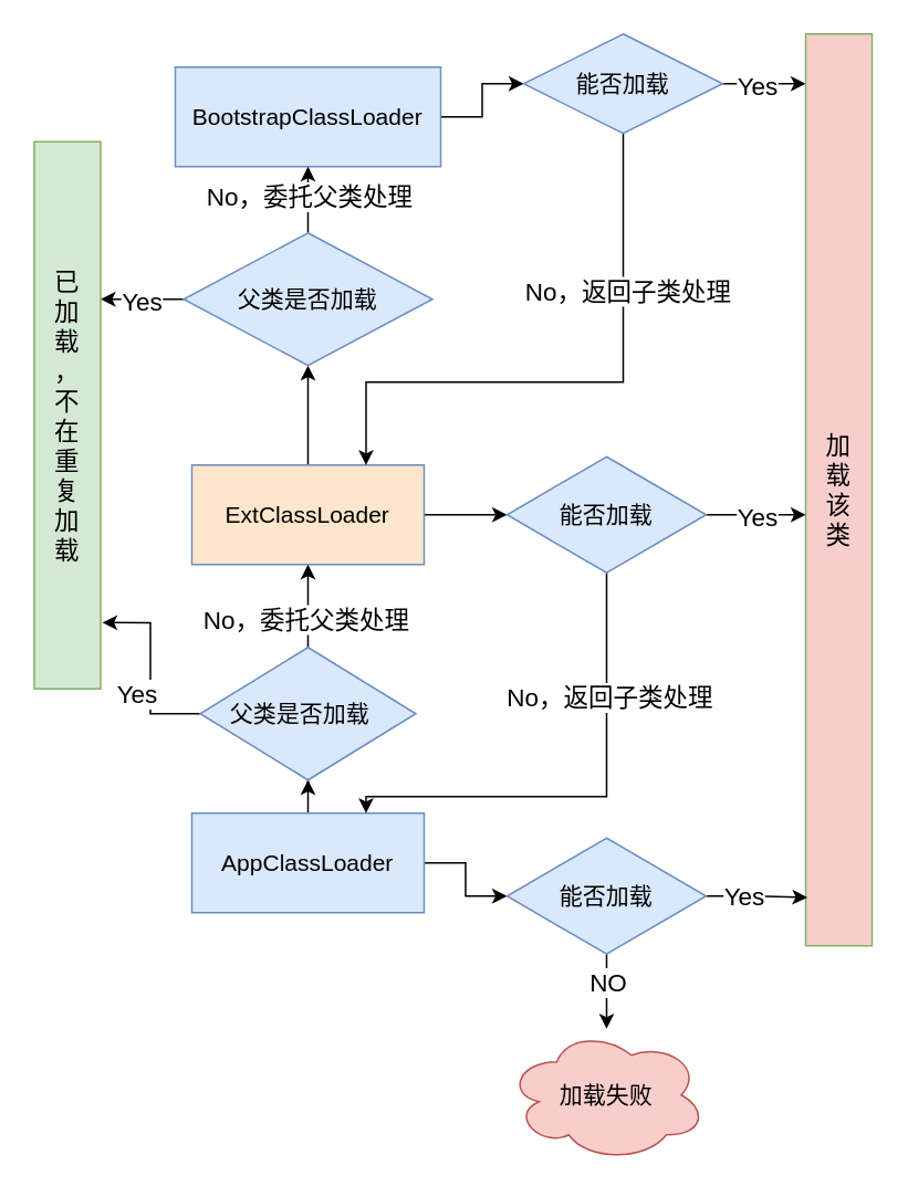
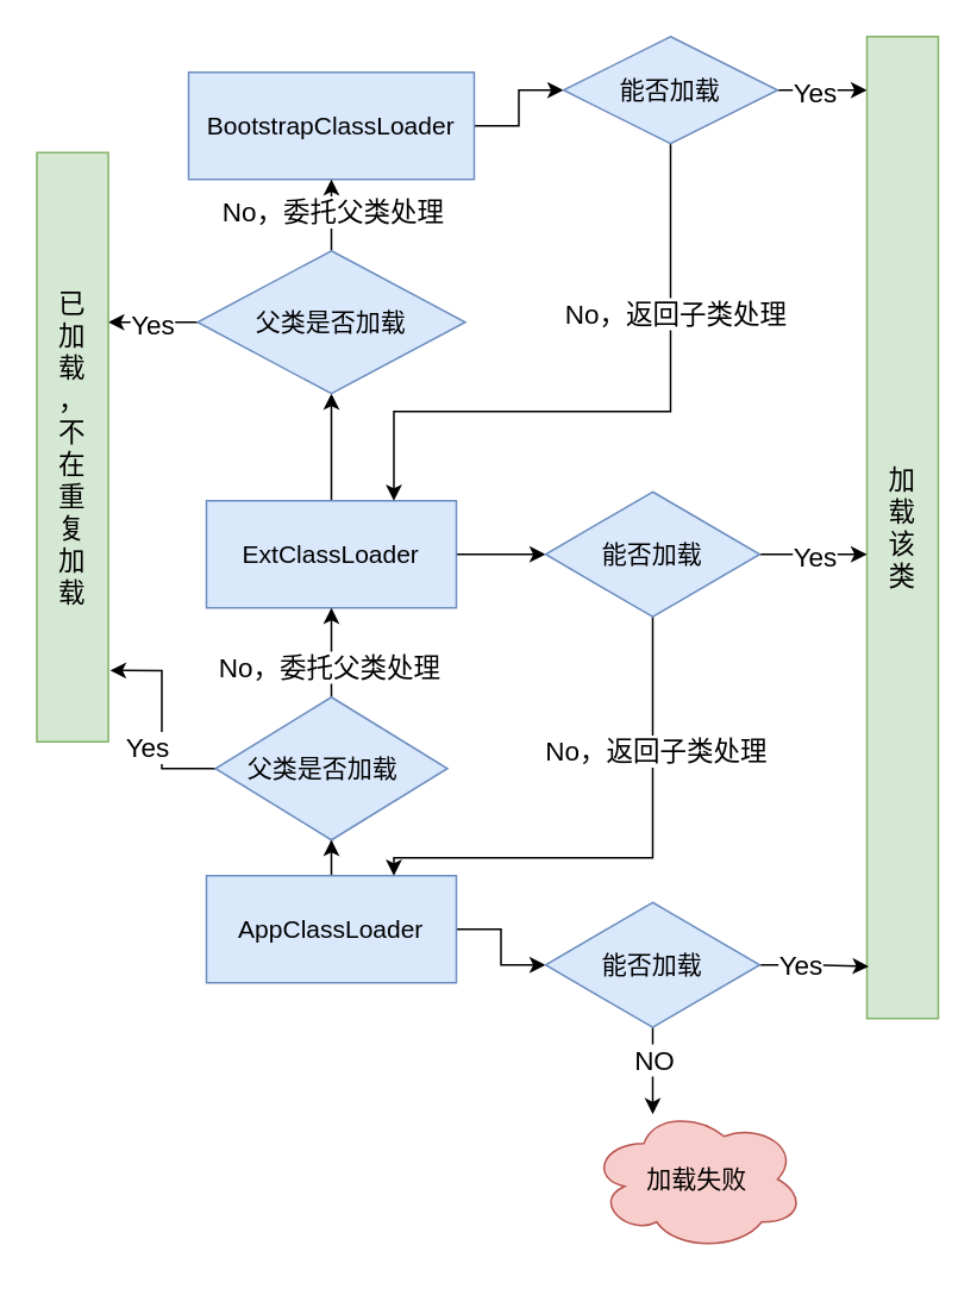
- <mxCell id="27" value="&lt;div style=&quot;font-size: 15px&quot;&gt;加&lt;/div&gt;&lt;div style=&quot;font-size: 15px&quot;&gt;载&lt;/div&gt;&lt;div style=&quot;font-size: 15px&quot;&gt;该&lt;/div&gt;&lt;div style=&quot;font-size: 15px&quot;&gt;类&lt;/div&gt;" style="rounded=0;whiteSpace=wrap;html=1;fontFamily=Helvetica;fontSize=15;strokeColor=#82b366;fillColor=#f8cecc;horizontal=1;align=center;" vertex="1" parent="1"><mxGeometry x="485" y="20" width="40" height="550" as="geometry" /></mxCell>
+ <mxCell id="27" value="&lt;div style=&quot;font-size: 15px&quot;&gt;加&lt;/div&gt;&lt;div style=&quot;font-size: 15px&quot;&gt;载&lt;/div&gt;&lt;div style=&quot;font-size: 15px&quot;&gt;该&lt;/div&gt;&lt;div style=&quot;font-size: 15px&quot;&gt;类&lt;/div&gt;" style="rounded=0;whiteSpace=wrap;html=1;fontFamily=Helvetica;fontSize=15;strokeColor=#82b366;fillColor=#d5e8d4;horizontal=1;align=center;" vertex="1" parent="1"><mxGeometry x="485" y="20" width="40" height="550" as="geometry" /></mxCell>
- <mxCell id="8" value="ExtClassLoader" style="rounded=0;whiteSpace=wrap;html=1;fillColor=#ffe6cc;strokeColor=#6c8ebf;fontColor=default;labelBackgroundColor=none;align=center;fontSize=14;" vertex="1" parent="1"><mxGeometry x="115" y="280" width="140" height="60" as="geometry" /></mxCell>
+ <mxCell id="8" value="ExtClassLoader" style="rounded=0;whiteSpace=wrap;html=1;fillColor=#dae8fc;strokeColor=#6c8ebf;fontColor=default;labelBackgroundColor=none;align=center;fontSize=14;" vertex="1" parent="1"><mxGeometry x="115" y="280" width="140" height="60" as="geometry" /></mxCell>
- <mxCell id="38" value="加载失败" style="ellipse;shape=cloud;whiteSpace=wrap;html=1;rounded=0;fontSize=14;strokeColor=#b85450;fillColor=#f8cecc;" vertex="1" parent="1"><mxGeometry x="305" y="620" width="120" height="80" as="geometry" /></mxCell>
+ <mxCell id="38" value="加载失败" style="ellipse;shape=cloud;whiteSpace=wrap;html=1;rounded=0;fontSize=14;strokeColor=#b85450;fillColor=#f8cecc;" vertex="1" parent="1"><mxGeometry x="330" y="620" width="120" height="80" as="geometry" /></mxCell>
